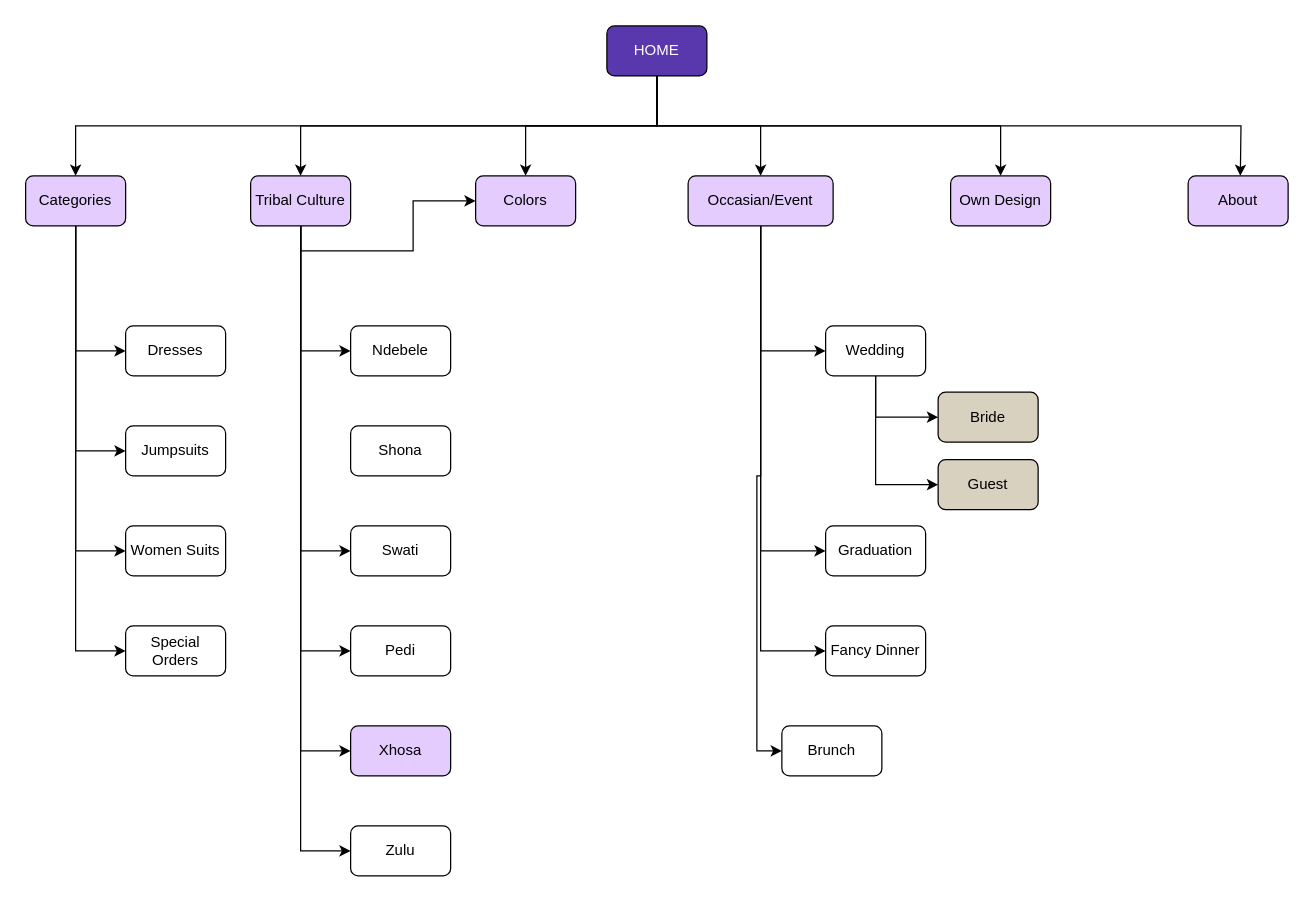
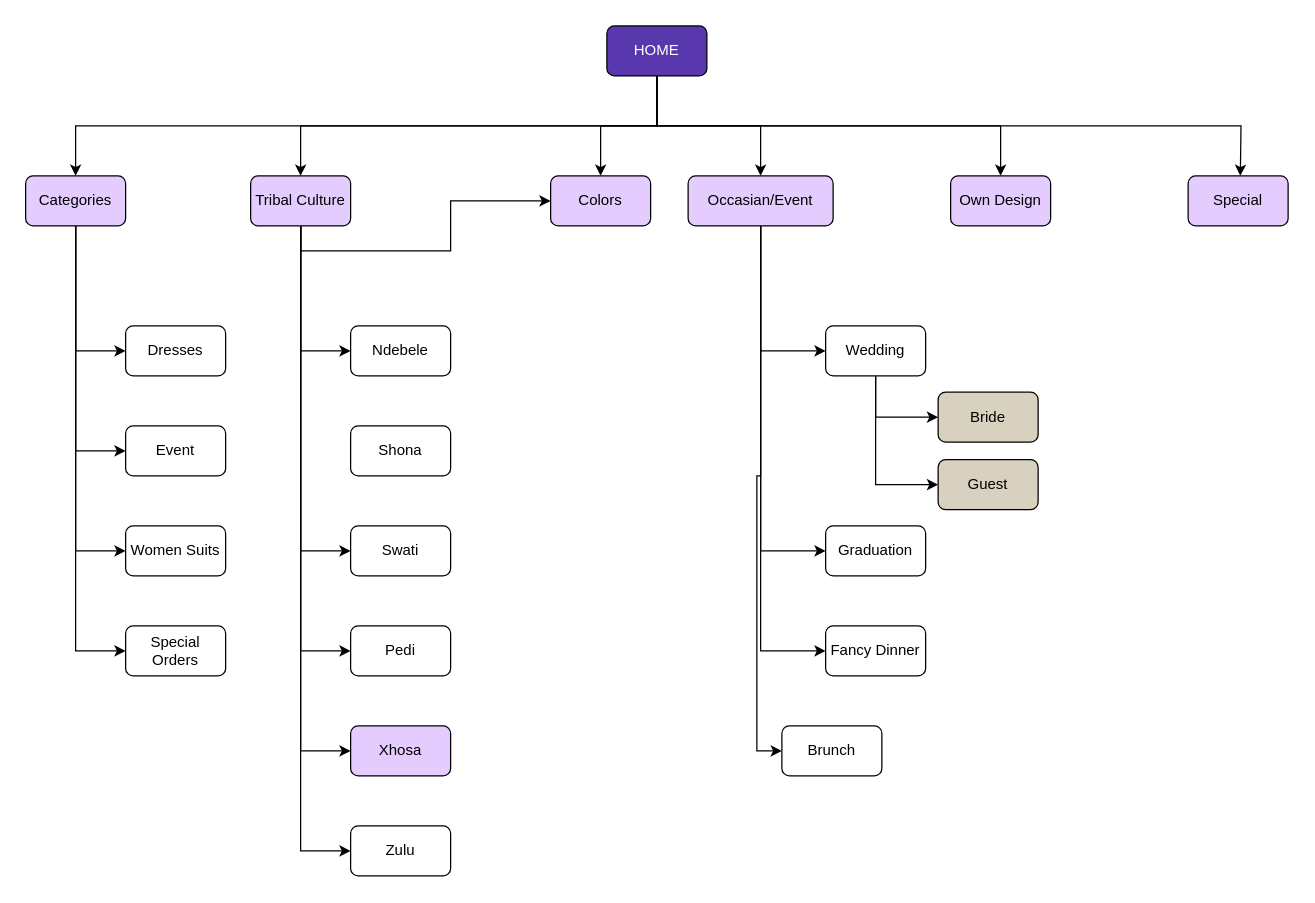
- <mxCell id="27" value="Colors" style="rounded=1;whiteSpace=wrap;html=1;fillColor=#E5CCFF;" parent="1" vertex="1"><mxGeometry x="380" y="140" width="80" height="40" as="geometry" /></mxCell>
+ <mxCell id="27" value="Colors" style="rounded=1;whiteSpace=wrap;html=1;fillColor=#E5CCFF;" parent="1" vertex="1"><mxGeometry x="440" y="140" width="80" height="40" as="geometry" /></mxCell>
- <mxCell id="34" value="About" style="rounded=1;whiteSpace=wrap;html=1;fillColor=#E5CCFF;" vertex="1" parent="1"><mxGeometry x="950" y="140" width="80" height="40" as="geometry" /></mxCell>
+ <mxCell id="34" value="Special" style="rounded=1;whiteSpace=wrap;html=1;fillColor=#E5CCFF;" vertex="1" parent="1"><mxGeometry x="950" y="140" width="80" height="40" as="geometry" /></mxCell>
- <mxCell id="31" value="Jumpsuits" style="rounded=1;whiteSpace=wrap;html=1;" parent="1" vertex="1"><mxGeometry x="100" y="340" width="80" height="40" as="geometry" /></mxCell>
+ <mxCell id="31" value="Event" style="rounded=1;whiteSpace=wrap;html=1;" parent="1" vertex="1"><mxGeometry x="100" y="340" width="80" height="40" as="geometry" /></mxCell>
